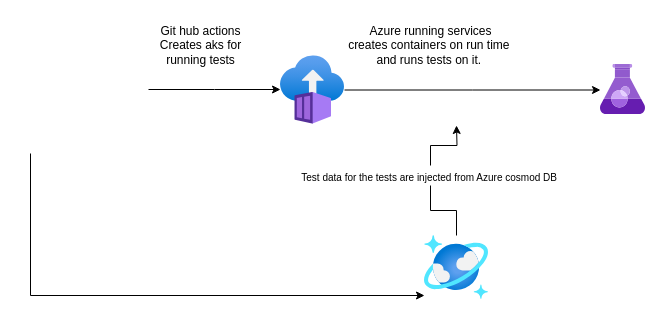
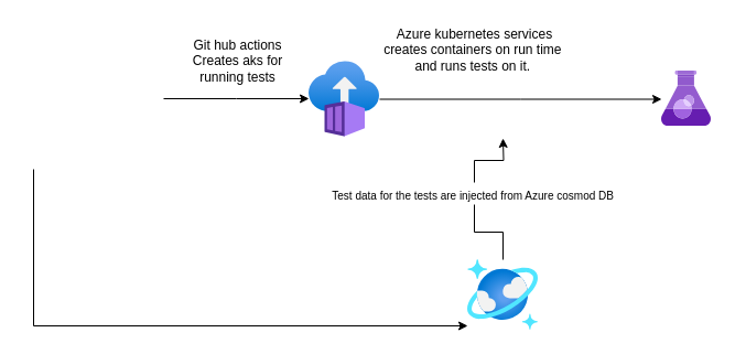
- <mxCell id="11" value="Git hub actions&lt;br&gt;Creates aks for&lt;br&gt;running tests" style="text;html=1;align=center;verticalAlign=middle;resizable=0;points=[];autosize=1;strokeColor=none;fillColor=none;" parent="1" vertex="1"><mxGeometry x="150" y="20" width="100" height="50" as="geometry" /></mxCell>
+ <mxCell id="11" value="Git hub actions&lt;br&gt;Creates aks for&lt;br&gt;running tests" style="text;html=1;align=center;verticalAlign=middle;resizable=0;points=[];autosize=1;strokeColor=none;fillColor=none;" parent="1" vertex="1"><mxGeometry x="165" y="30" width="100" height="50" as="geometry" /></mxCell>
- <mxCell id="12" value="Azure running services&lt;br&gt;creates containers on run time&amp;nbsp;&lt;br&gt;and runs tests on it.&amp;nbsp;" style="text;html=1;align=center;verticalAlign=middle;resizable=0;points=[];autosize=1;strokeColor=none;fillColor=none;" parent="1" vertex="1"><mxGeometry x="340" y="20" width="180" height="50" as="geometry" /></mxCell>
+ <mxCell id="12" value="Azure kubernetes services&lt;br&gt;creates containers on run time&amp;nbsp;&lt;br&gt;and runs tests on it.&amp;nbsp;" style="text;html=1;align=center;verticalAlign=middle;resizable=0;points=[];autosize=1;strokeColor=none;fillColor=none;" parent="1" vertex="1"><mxGeometry x="340" y="20" width="180" height="50" as="geometry" /></mxCell>
